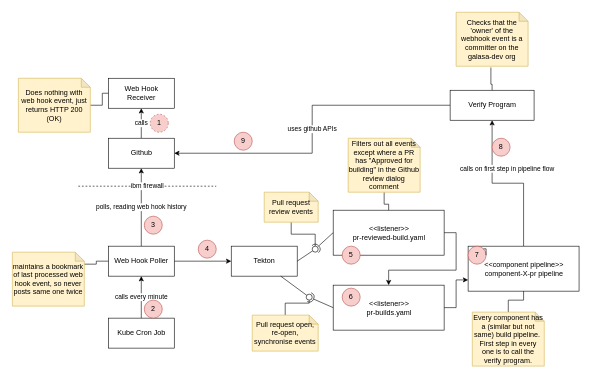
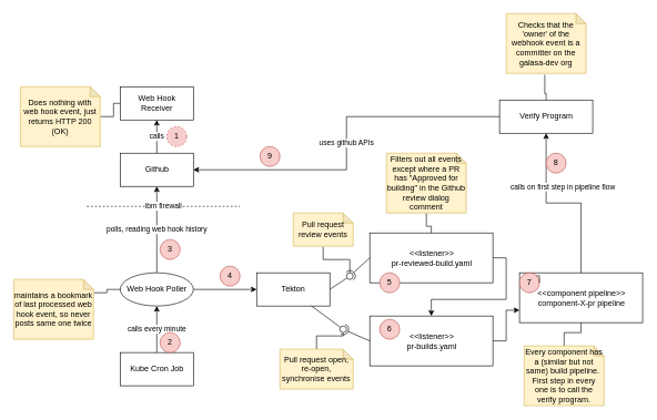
- <mxCell id="7" value="Web Hook Poller" style="html=1;" vertex="1" parent="1"><mxGeometry x="180" y="410" width="110" height="50" as="geometry" /></mxCell>
+ <mxCell id="7" value="Web Hook Poller" style="ellipse;html=1;" vertex="1" parent="1"><mxGeometry x="180" y="410" width="110" height="50" as="geometry" /></mxCell>
